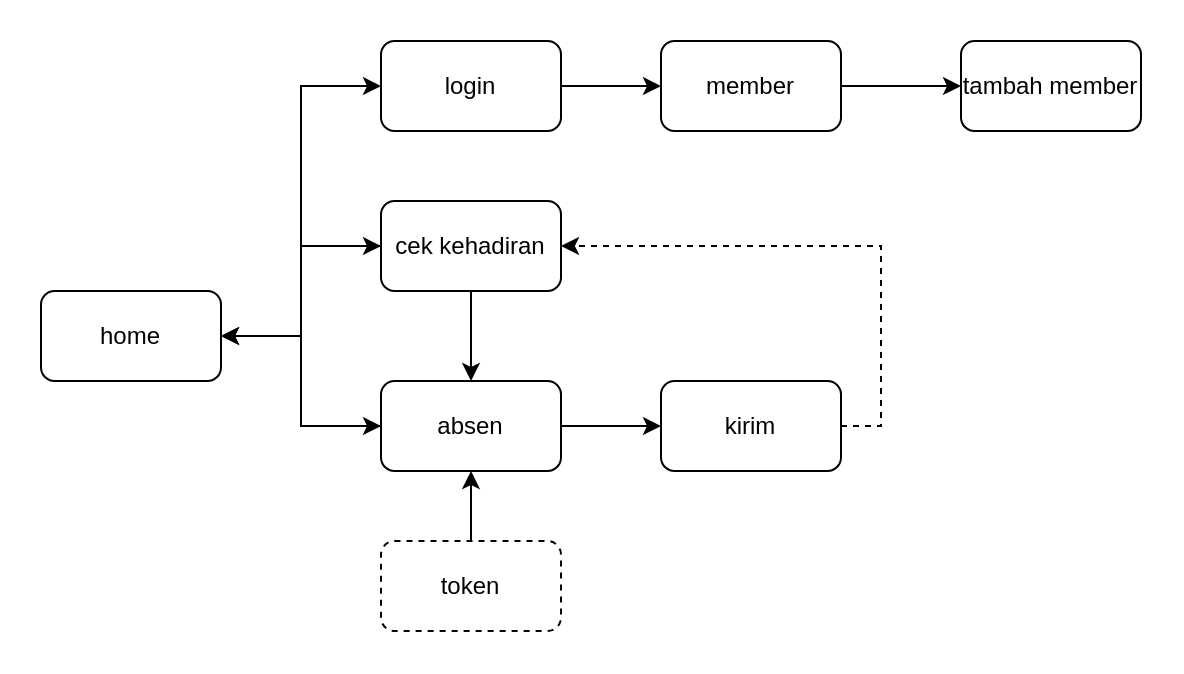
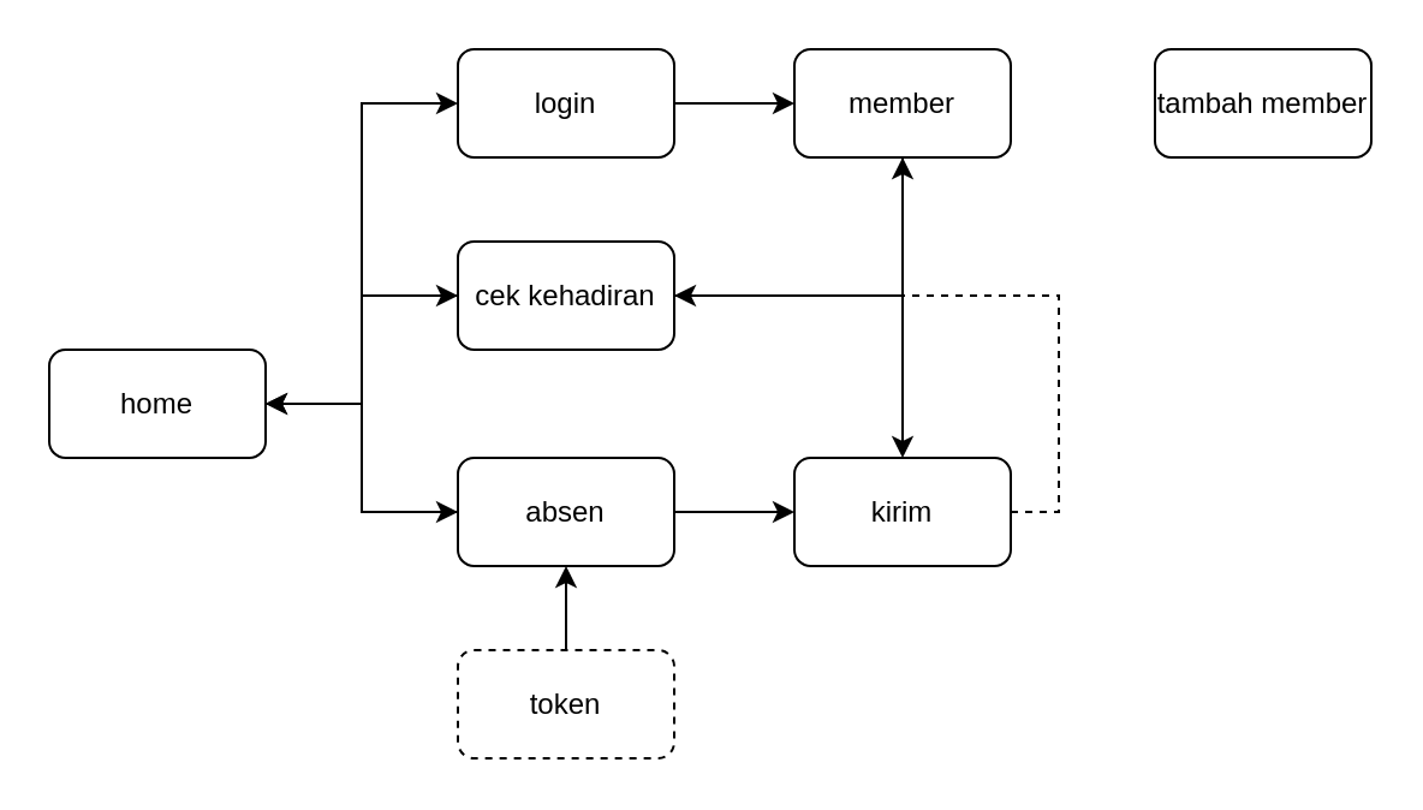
- <mxCell id="18" value="" style="edgeStyle=orthogonalEdgeStyle;rounded=0;orthogonalLoop=1;jettySize=auto;html=1;" edge="1" parent="1" source="19" target="20"><mxGeometry relative="1" as="geometry" /></mxCell>
+ <mxCell id="18" value="" style="edgeStyle=orthogonalEdgeStyle;rounded=0;orthogonalLoop=1;jettySize=auto;html=1;" edge="1" parent="1" source="19" target="13"><mxGeometry relative="1" as="geometry" /></mxCell>
- <mxCell id="6" style="edgeStyle=orthogonalEdgeStyle;rounded=0;orthogonalLoop=1;jettySize=auto;html=1;entryX=0.5;entryY=0;entryDx=0;entryDy=0;" edge="1" parent="1" source="8" target="11"><mxGeometry relative="1" as="geometry" /></mxCell>
+ <mxCell id="6" style="edgeStyle=orthogonalEdgeStyle;rounded=0;orthogonalLoop=1;jettySize=auto;html=1;" edge="1" parent="1" source="8" target="19"><mxGeometry relative="1" as="geometry" /></mxCell>
